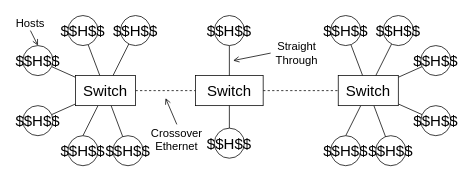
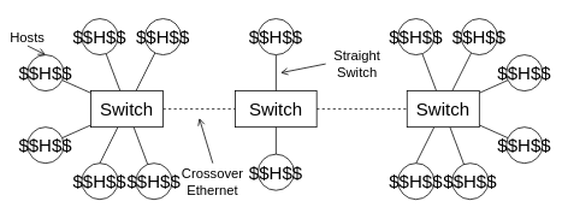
- <mxCell id="36" value="Hosts" style="text;html=1;strokeColor=none;fillColor=none;align=center;verticalAlign=middle;whiteSpace=wrap;rounded=0;fontSize=15;" vertex="1" parent="1"><mxGeometry x="20" y="20" width="40" height="20" as="geometry" /></mxCell>
+ <mxCell id="36" value="Hosts" style="text;html=1;strokeColor=none;fillColor=none;align=center;verticalAlign=middle;whiteSpace=wrap;rounded=0;fontSize=15;" vertex="1" parent="1"><mxGeometry x="10" y="30" width="40" height="20" as="geometry" /></mxCell>
- <mxCell id="40" value="Straight Through" style="text;html=1;strokeColor=none;fillColor=none;align=center;verticalAlign=middle;whiteSpace=wrap;rounded=0;fontSize=15;" vertex="1" parent="1"><mxGeometry x="360" y="50" width="70" height="40" as="geometry" /></mxCell>
+ <mxCell id="40" value="Straight Switch" style="text;html=1;strokeColor=none;fillColor=none;align=center;verticalAlign=middle;whiteSpace=wrap;rounded=0;fontSize=15;" vertex="1" parent="1"><mxGeometry x="360" y="50" width="70" height="40" as="geometry" /></mxCell>
- <mxCell id="38" value="Crossover Ethernet" style="text;html=1;strokeColor=none;fillColor=none;align=center;verticalAlign=middle;whiteSpace=wrap;rounded=0;fontSize=15;" vertex="1" parent="1"><mxGeometry x="200" y="165" width="70" height="40" as="geometry" /></mxCell>
+ <mxCell id="38" value="Crossover Ethernet" style="text;html=1;strokeColor=none;fillColor=none;align=center;verticalAlign=middle;whiteSpace=wrap;rounded=0;fontSize=15;" vertex="1" parent="1"><mxGeometry x="200" y="180" width="70" height="40" as="geometry" /></mxCell>
